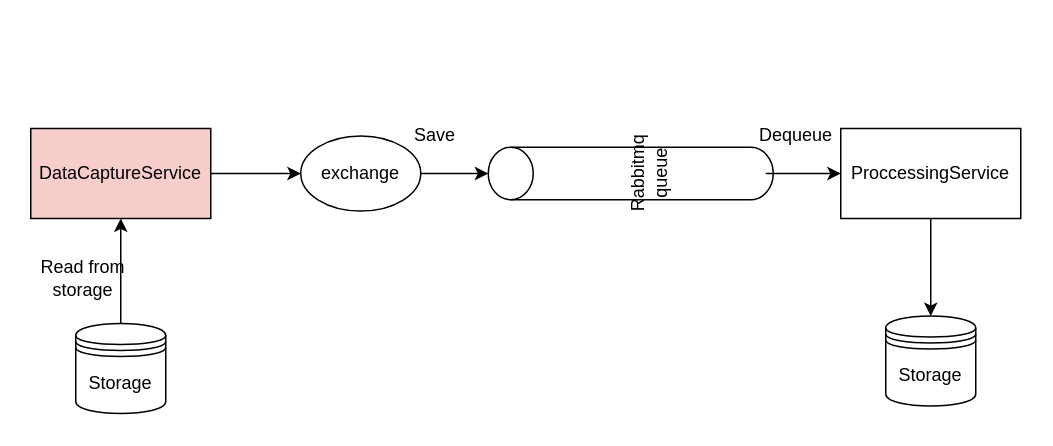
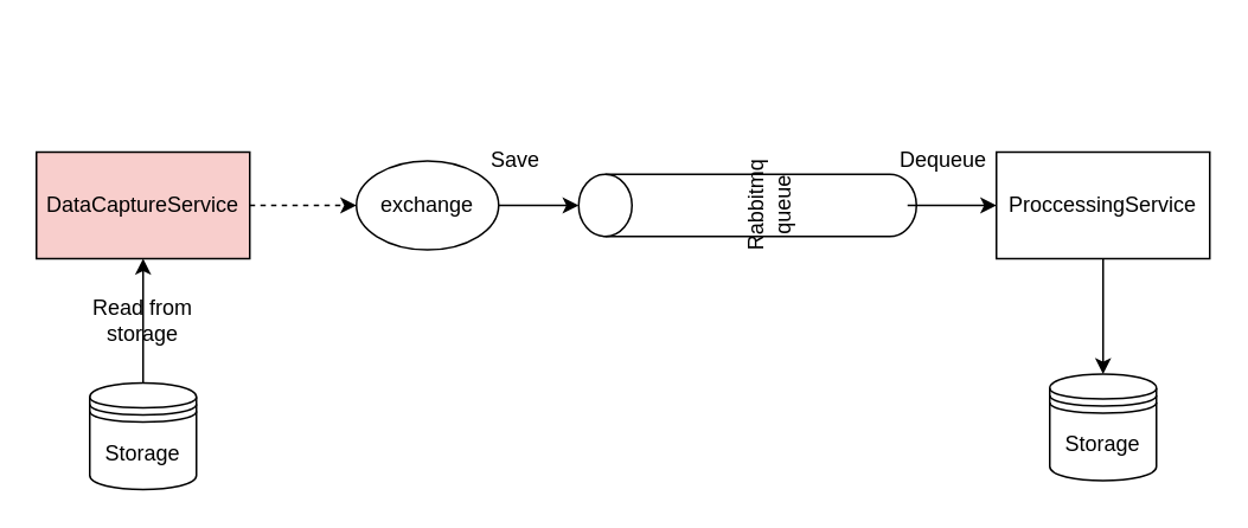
- <mxCell id="15" value="" style="endArrow=classic;html=1;rounded=0;entryX=0;entryY=0.5;entryDx=0;entryDy=0;exitX=1;exitY=0.5;exitDx=0;exitDy=0;" edge="1" parent="1" source="2" target="14"><mxGeometry width="50" height="50" relative="1" as="geometry"><mxPoint x="290" y="305" as="sourcePoint" /><mxPoint x="340" y="255" as="targetPoint" /><Array as="points"><mxPoint x="170" y="115" /></Array></mxGeometry></mxCell>
+ <mxCell id="15" value="" style="endArrow=classic;html=1;rounded=0;entryX=0;entryY=0.5;entryDx=0;entryDy=0;exitX=1;exitY=0.5;exitDx=0;exitDy=0;dashed=1;" edge="1" parent="1" source="2" target="14"><mxGeometry width="50" height="50" relative="1" as="geometry"><mxPoint x="290" y="305" as="sourcePoint" /><mxPoint x="340" y="255" as="targetPoint" /><Array as="points"><mxPoint x="170" y="115" /></Array></mxGeometry></mxCell>
- <mxCell id="8" value="Read from&lt;br&gt;storage" style="text;html=1;strokeColor=none;fillColor=none;align=center;verticalAlign=middle;whiteSpace=wrap;rounded=0;" vertex="1" parent="1"><mxGeometry x="25" y="170" width="60" height="30" as="geometry" /></mxCell>
+ <mxCell id="8" value="Read from&lt;br&gt;storage" style="text;html=1;strokeColor=none;fillColor=none;align=center;verticalAlign=middle;whiteSpace=wrap;rounded=0;" vertex="1" parent="1"><mxGeometry x="50" y="165" width="60" height="30" as="geometry" /></mxCell>
